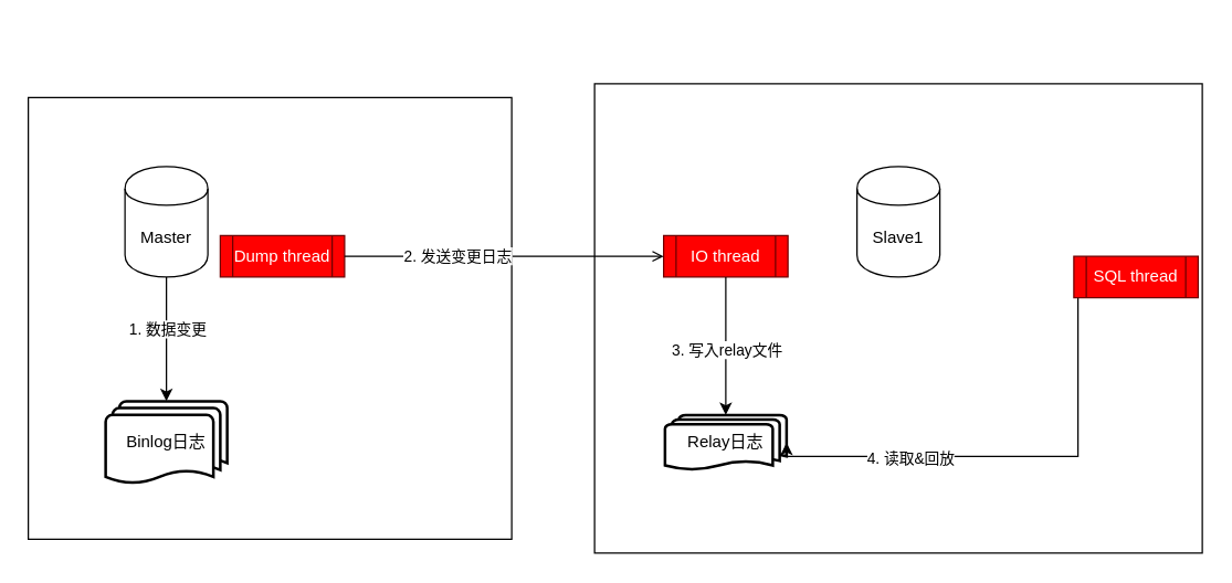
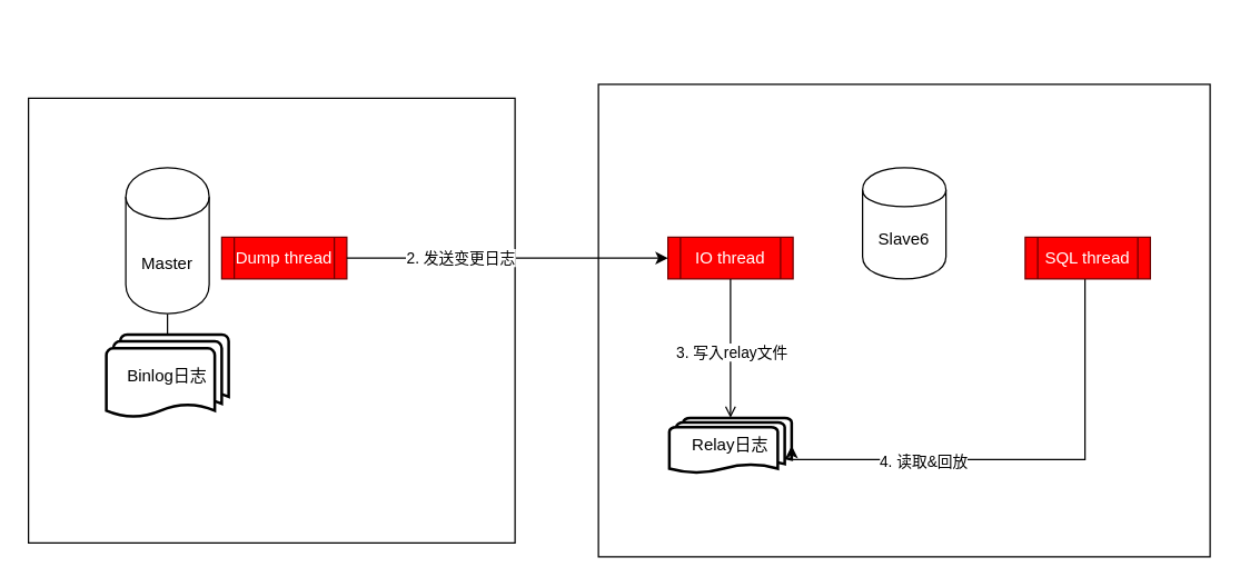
- <mxCell id="7" value="Master" style="shape=cylinder;whiteSpace=wrap;html=1;boundedLbl=1;backgroundOutline=1;" parent="2" vertex="1"><mxGeometry x="70" y="100" width="60" height="80" as="geometry" /></mxCell>
+ <mxCell id="7" value="Master" style="shape=cylinder;whiteSpace=wrap;html=1;boundedLbl=1;backgroundOutline=1;" parent="2" vertex="1"><mxGeometry x="70" y="100" width="60" height="105" as="geometry" /></mxCell>
- <mxCell id="9" value="Slave1" style="shape=cylinder;whiteSpace=wrap;html=1;boundedLbl=1;backgroundOutline=1;" parent="2" vertex="1"><mxGeometry x="600" y="100" width="60" height="80" as="geometry" /></mxCell>
+ <mxCell id="9" value="Slave6" style="shape=cylinder;whiteSpace=wrap;html=1;boundedLbl=1;backgroundOutline=1;" parent="2" vertex="1"><mxGeometry x="600" y="100" width="60" height="80" as="geometry" /></mxCell>
- <mxCell id="11" style="edgeStyle=orthogonalEdgeStyle;rounded=0;orthogonalLoop=1;jettySize=auto;html=1;endArrow=open;" parent="2" source="8" target="10" edge="1"><mxGeometry relative="1" as="geometry" /></mxCell>
+ <mxCell id="11" style="edgeStyle=orthogonalEdgeStyle;rounded=0;orthogonalLoop=1;jettySize=auto;html=1;" parent="2" source="8" target="10" edge="1"><mxGeometry relative="1" as="geometry" /></mxCell>
- <mxCell id="19" value="SQL thread" style="shape=process;whiteSpace=wrap;html=1;backgroundOutline=1;strokeColor=#6F0000;fontColor=#ffffff;fillColor=#FF0000;" parent="2" vertex="1"><mxGeometry x="757" y="165" width="90" height="30" as="geometry" /></mxCell>
+ <mxCell id="19" value="SQL thread" style="shape=process;whiteSpace=wrap;html=1;backgroundOutline=1;strokeColor=#6F0000;fontColor=#ffffff;fillColor=#FF0000;" parent="2" vertex="1"><mxGeometry x="717" y="150" width="90" height="30" as="geometry" /></mxCell>
- <mxCell id="15" style="edgeStyle=orthogonalEdgeStyle;rounded=0;orthogonalLoop=1;jettySize=auto;html=1;entryX=0.5;entryY=0;entryDx=0;entryDy=0;entryPerimeter=0;" parent="2" source="10" target="14" edge="1"><mxGeometry relative="1" as="geometry" /></mxCell>
+ <mxCell id="15" style="edgeStyle=orthogonalEdgeStyle;rounded=0;orthogonalLoop=1;jettySize=auto;html=1;entryX=0.5;entryY=0;entryDx=0;entryDy=0;entryPerimeter=0;endArrow=open;" parent="2" source="10" target="14" edge="1"><mxGeometry relative="1" as="geometry" /></mxCell>
- <mxCell id="13" value="&lt;span&gt;Binlog日志&lt;/span&gt;" style="strokeWidth=2;html=1;shape=mxgraph.flowchart.multi-document;whiteSpace=wrap;" parent="2" vertex="1"><mxGeometry x="56" y="270" width="88" height="60" as="geometry" /></mxCell>
+ <mxCell id="13" value="&lt;span&gt;Binlog日志&lt;/span&gt;" style="strokeWidth=2;html=1;shape=mxgraph.flowchart.multi-document;whiteSpace=wrap;" parent="2" vertex="1"><mxGeometry x="56" y="220" width="88" height="60" as="geometry" /></mxCell>
